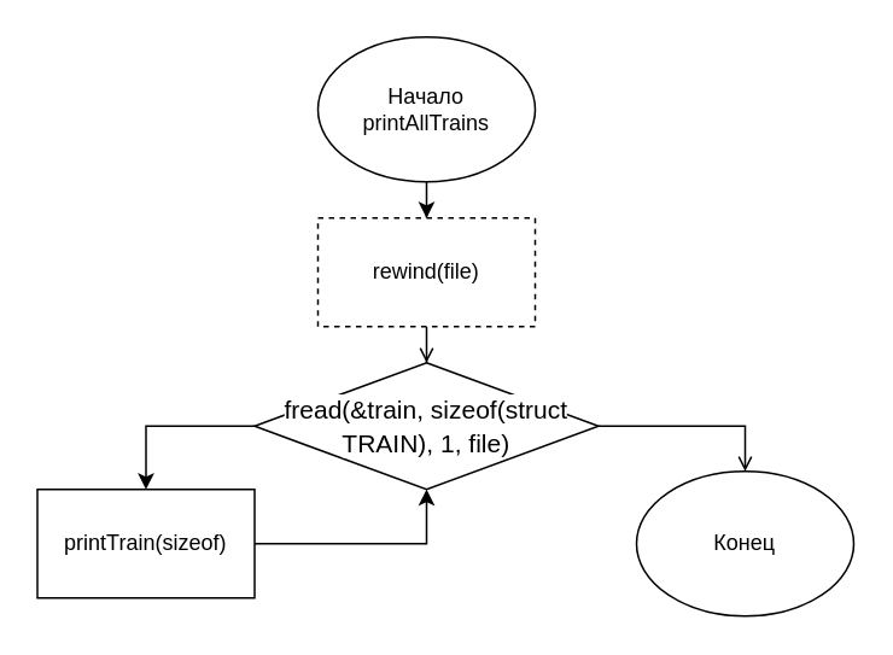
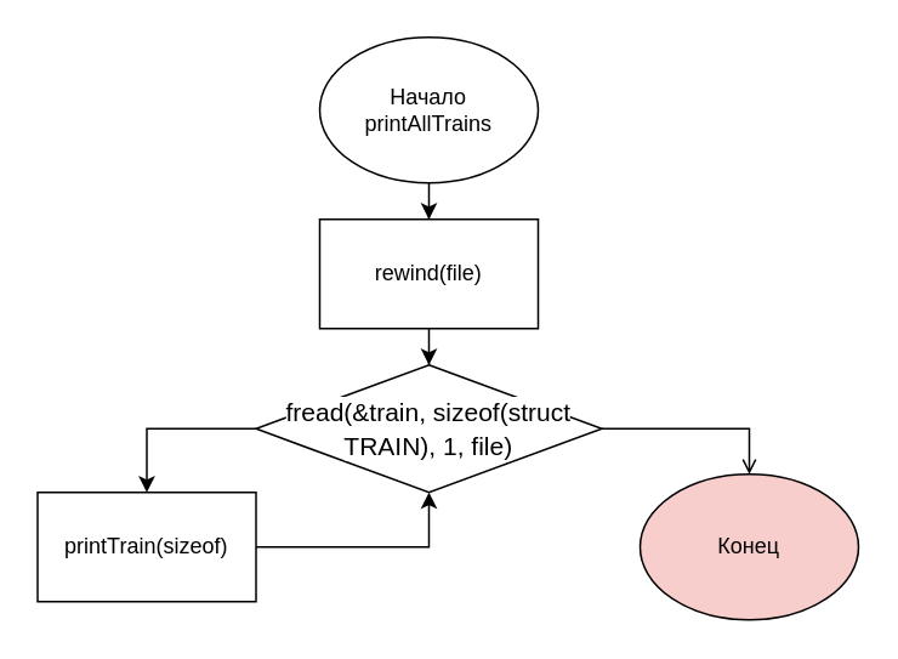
- <mxCell id="5" value="rewind(file)" style="rounded=0;whiteSpace=wrap;html=1;dashed=1;" vertex="1" parent="1"><mxGeometry x="175" y="120" width="120" height="60" as="geometry" /></mxCell>
+ <mxCell id="5" value="rewind(file)" style="rounded=0;whiteSpace=wrap;html=1;" vertex="1" parent="1"><mxGeometry x="175" y="120" width="120" height="60" as="geometry" /></mxCell>
- <mxCell id="4" style="edgeStyle=orthogonalEdgeStyle;rounded=0;orthogonalLoop=1;jettySize=auto;html=1;endArrow=open;" edge="1" parent="1" source="5" target="8"><mxGeometry relative="1" as="geometry" /></mxCell>
+ <mxCell id="4" style="edgeStyle=orthogonalEdgeStyle;rounded=0;orthogonalLoop=1;jettySize=auto;html=1;" edge="1" parent="1" source="5" target="8"><mxGeometry relative="1" as="geometry" /></mxCell>
- <mxCell id="11" value="Конец" style="ellipse;whiteSpace=wrap;html=1;" vertex="1" parent="1"><mxGeometry x="351" y="260" width="120" height="80" as="geometry" /></mxCell>
+ <mxCell id="11" value="Конец" style="ellipse;whiteSpace=wrap;html=1;fillColor=#f8cecc;" vertex="1" parent="1"><mxGeometry x="351" y="260" width="120" height="80" as="geometry" /></mxCell>
